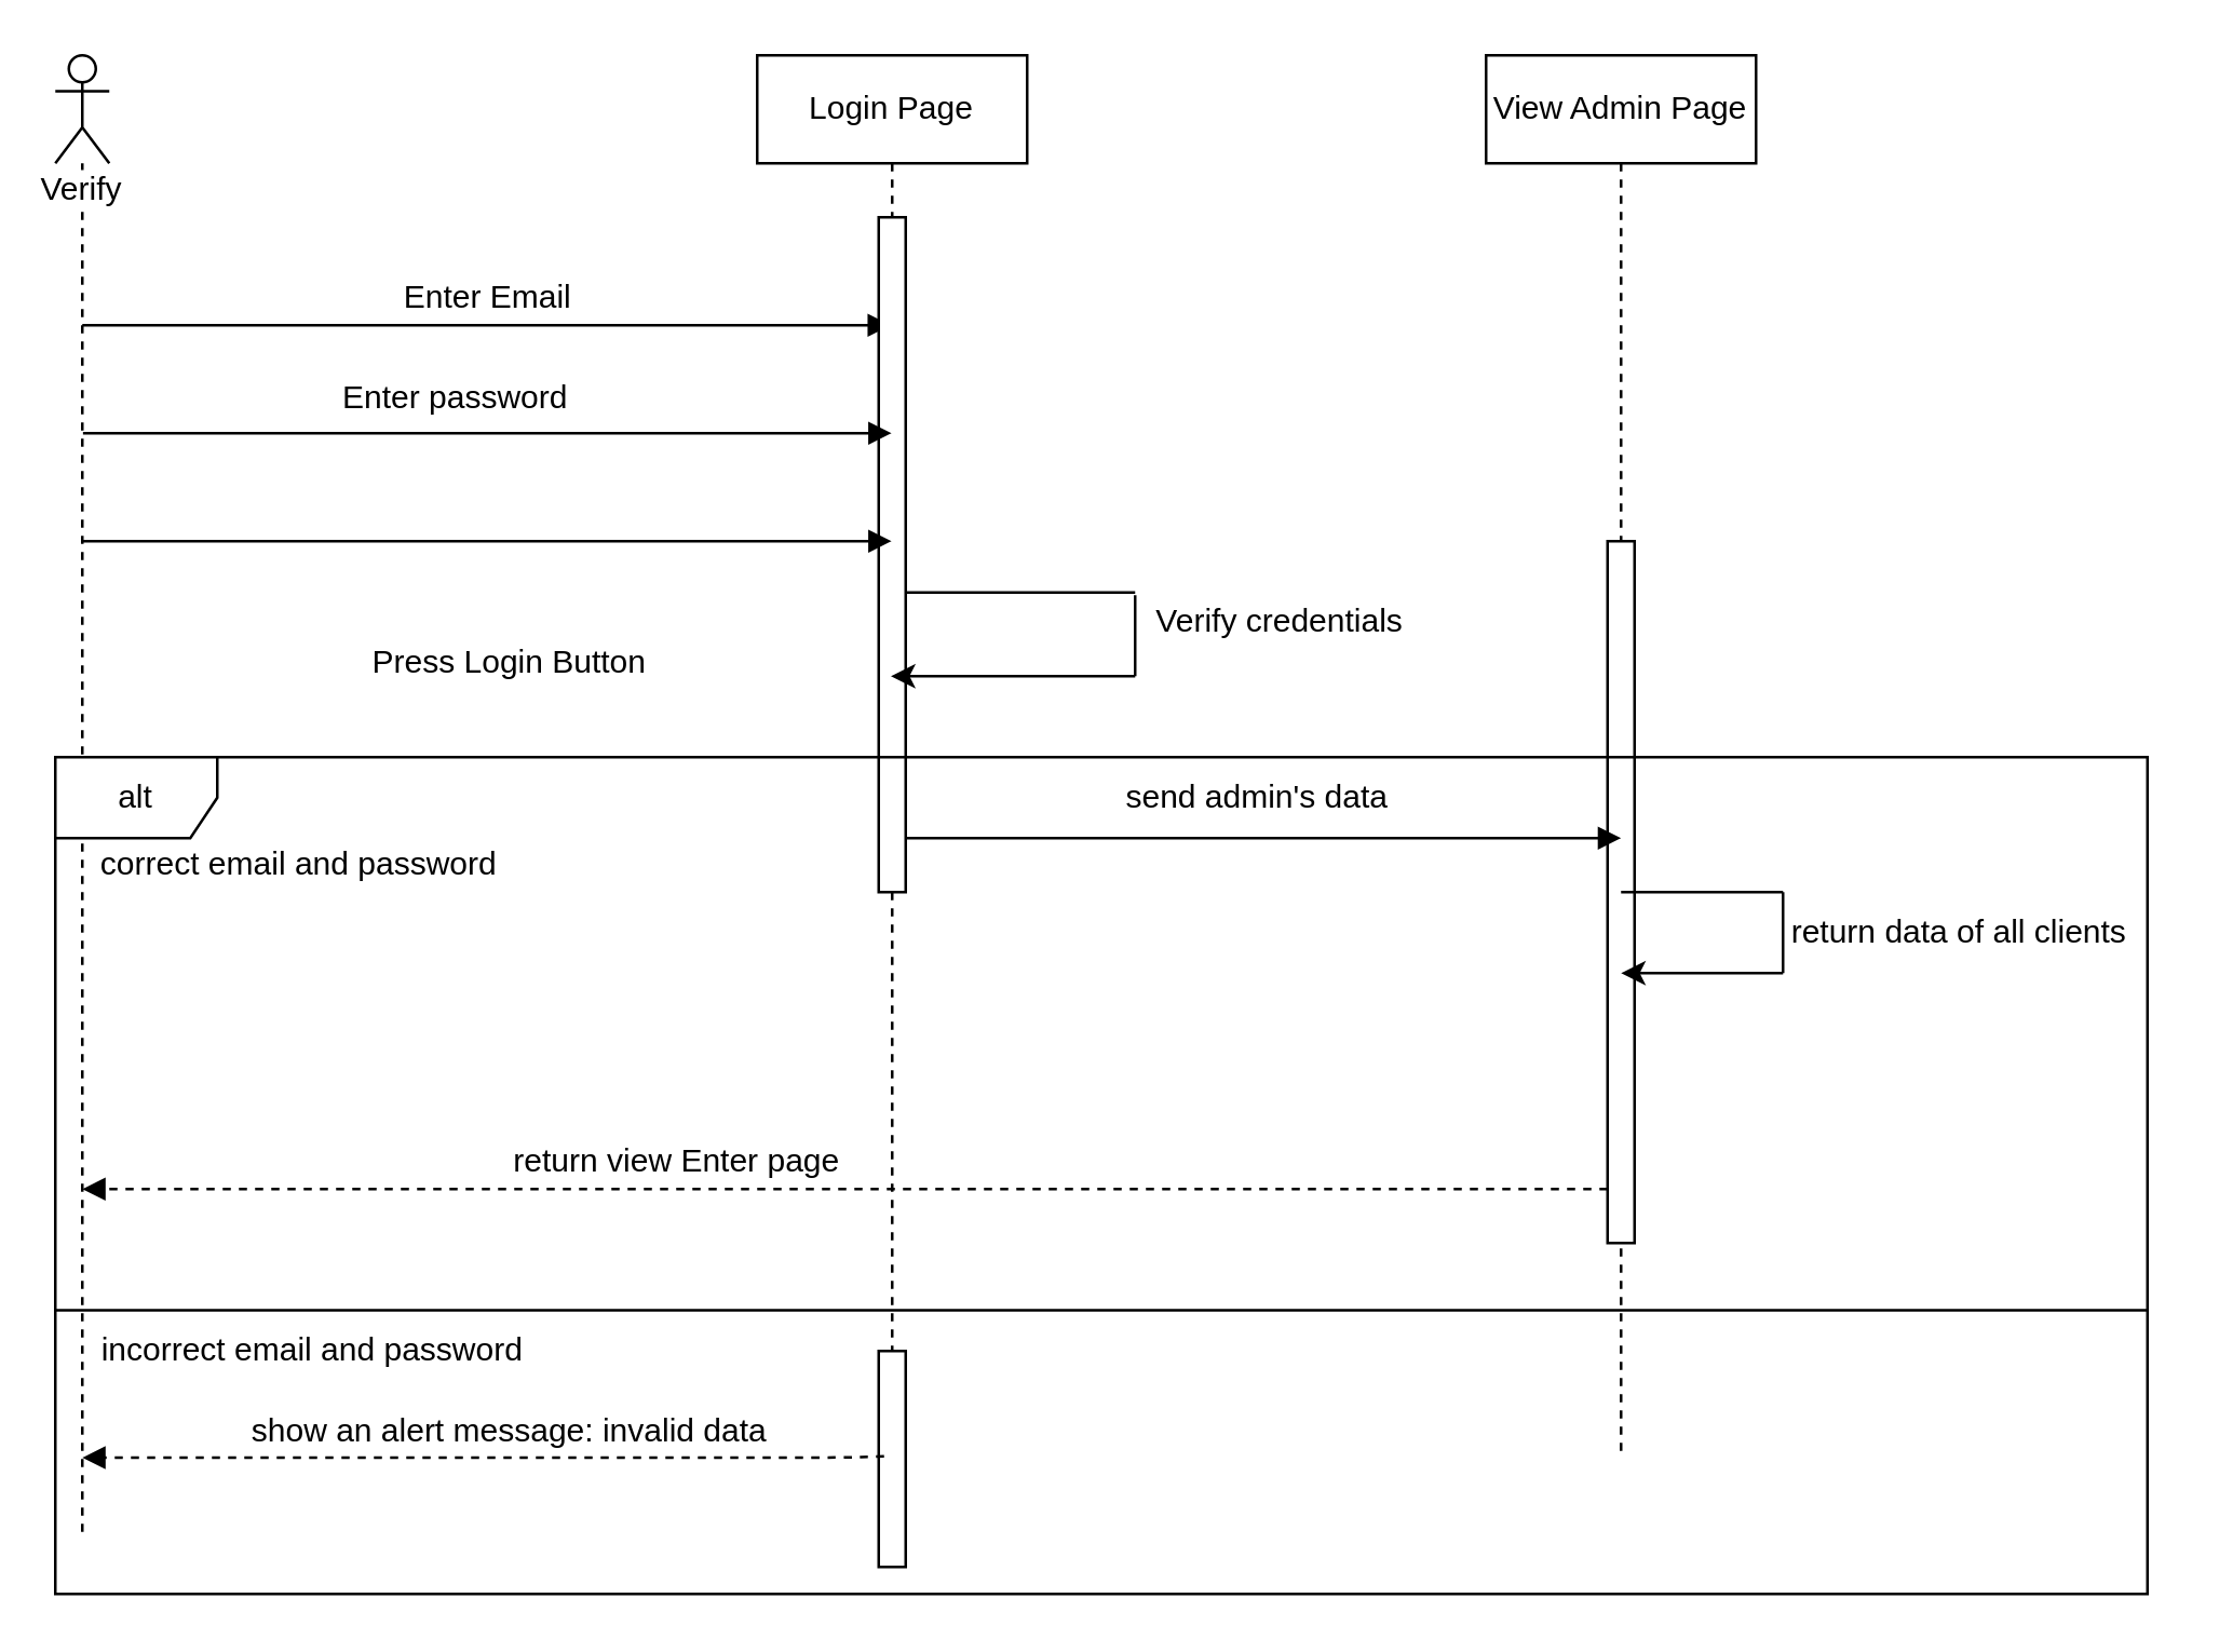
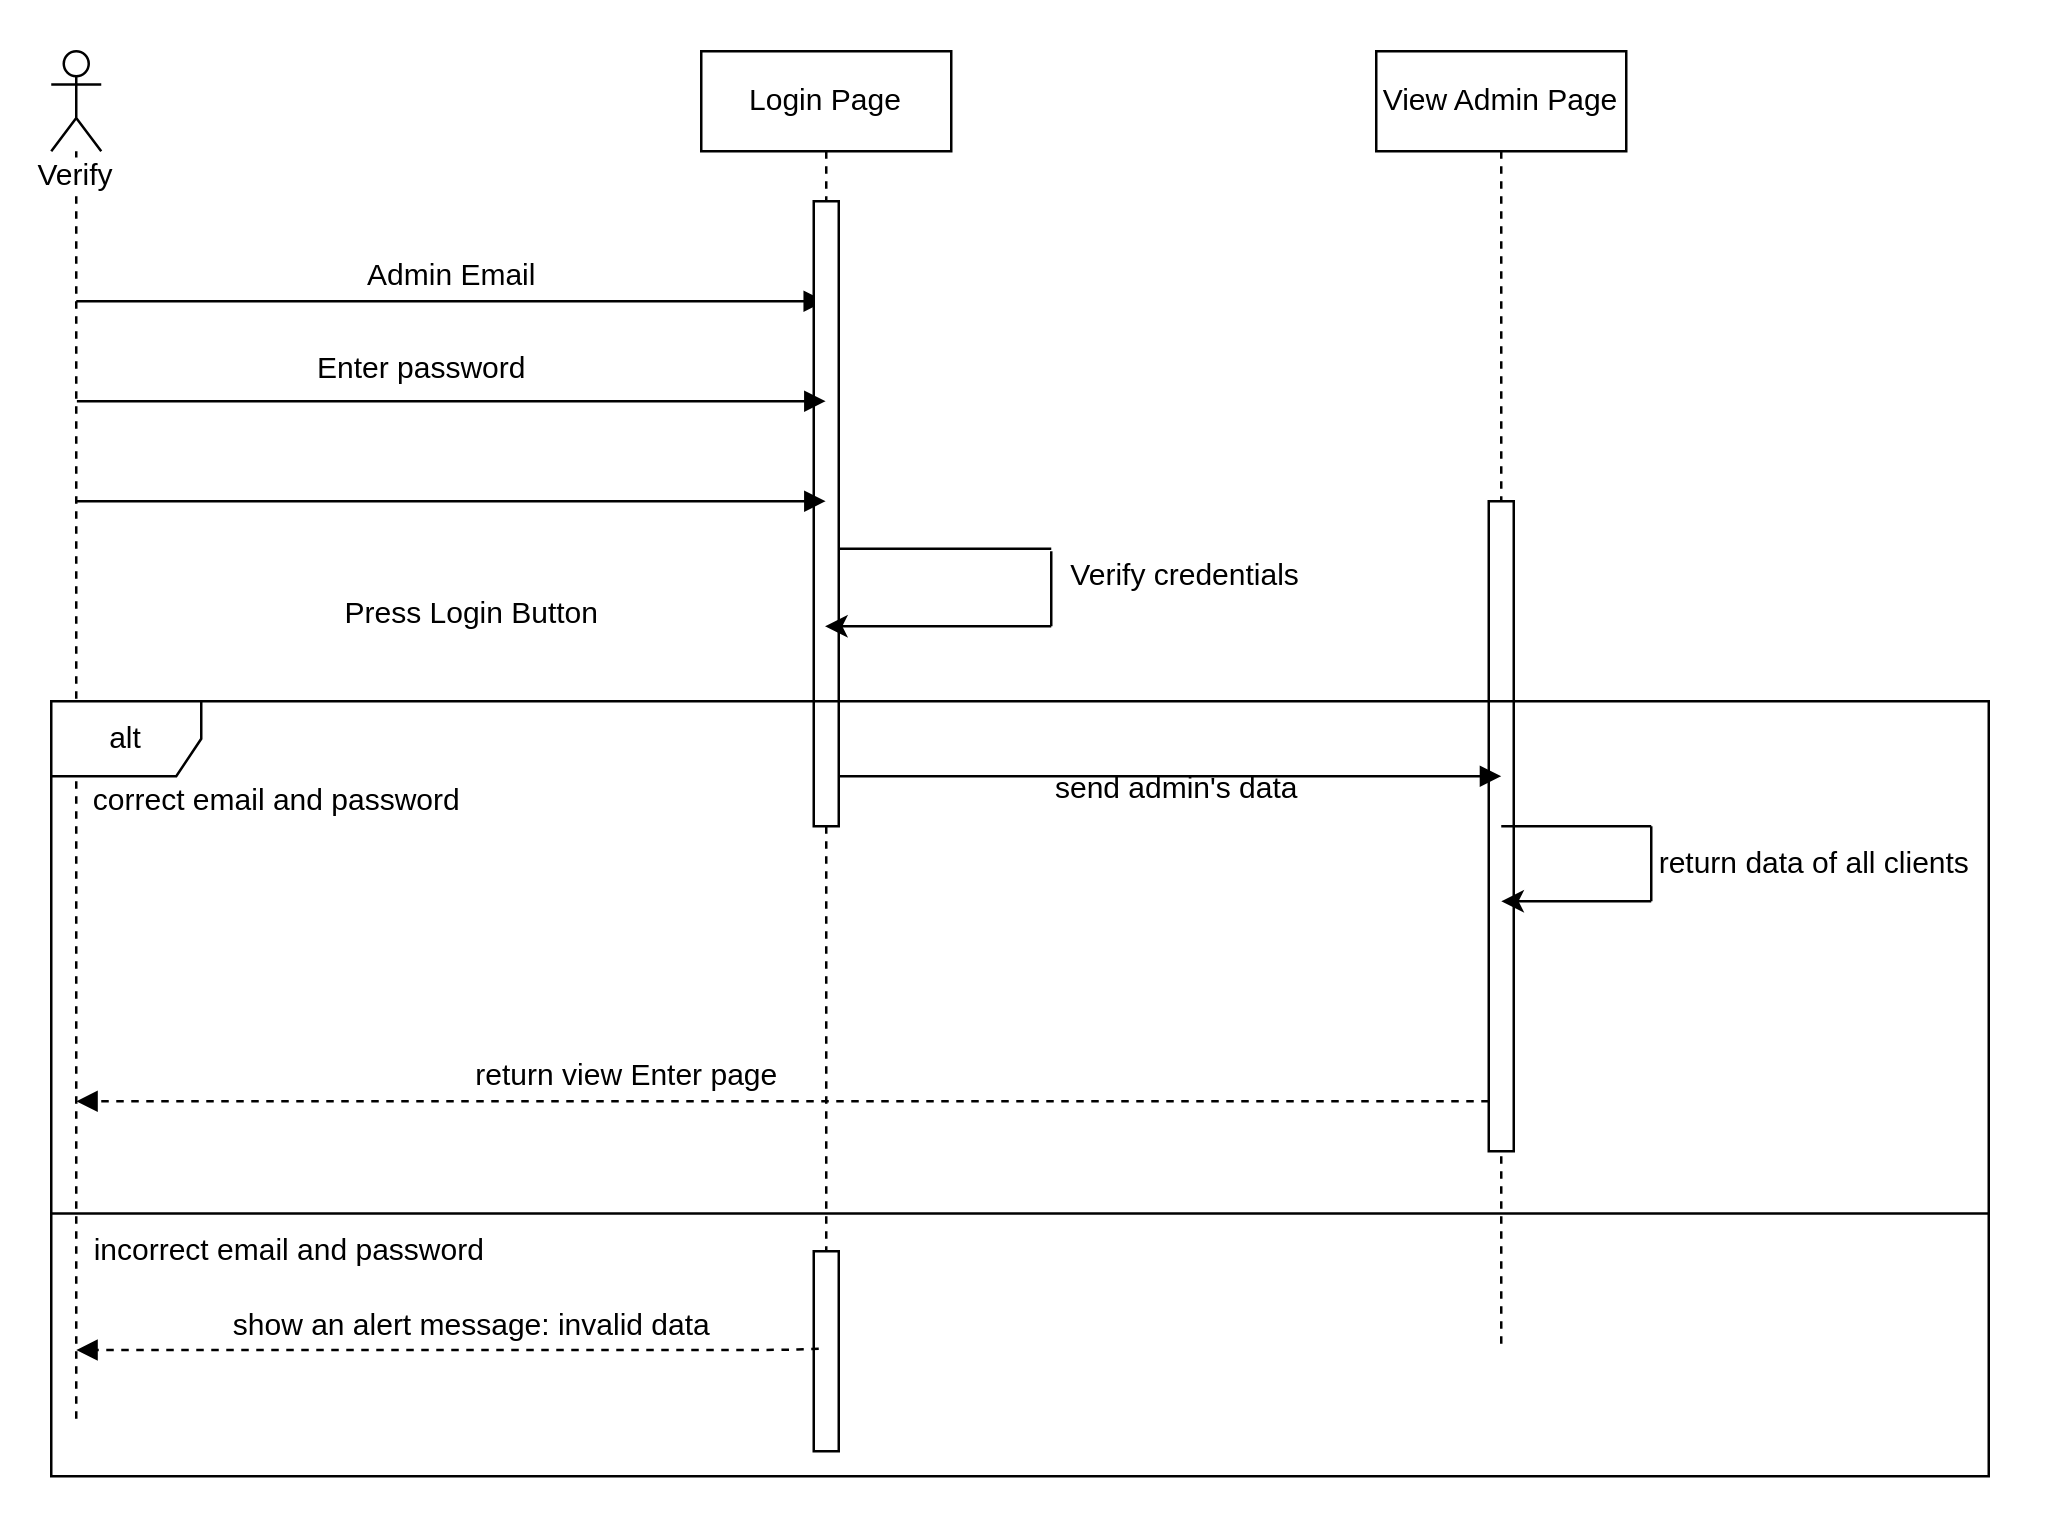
- <mxCell id="8" value="Enter Email&lt;br&gt;" style="text;html=1;align=center;verticalAlign=middle;resizable=0;points=[];autosize=1;" parent="1" vertex="1"><mxGeometry x="140" y="100" width="80" height="20" as="geometry" /></mxCell>
+ <mxCell id="8" value="Admin Email&lt;br&gt;" style="text;html=1;align=center;verticalAlign=middle;resizable=0;points=[];autosize=1;" parent="1" vertex="1"><mxGeometry x="140" y="100" width="80" height="20" as="geometry" /></mxCell>
- <mxCell id="16" value="send admin's data" style="text;html=1;align=center;verticalAlign=middle;resizable=0;points=[];autosize=1;" parent="1" vertex="1"><mxGeometry x="405" y="280" width="120" height="30" as="geometry" /></mxCell>
+ <mxCell id="16" value="send admin's data" style="text;html=1;align=center;verticalAlign=middle;resizable=0;points=[];autosize=1;" parent="1" vertex="1"><mxGeometry x="410" y="300" width="120" height="30" as="geometry" /></mxCell>
